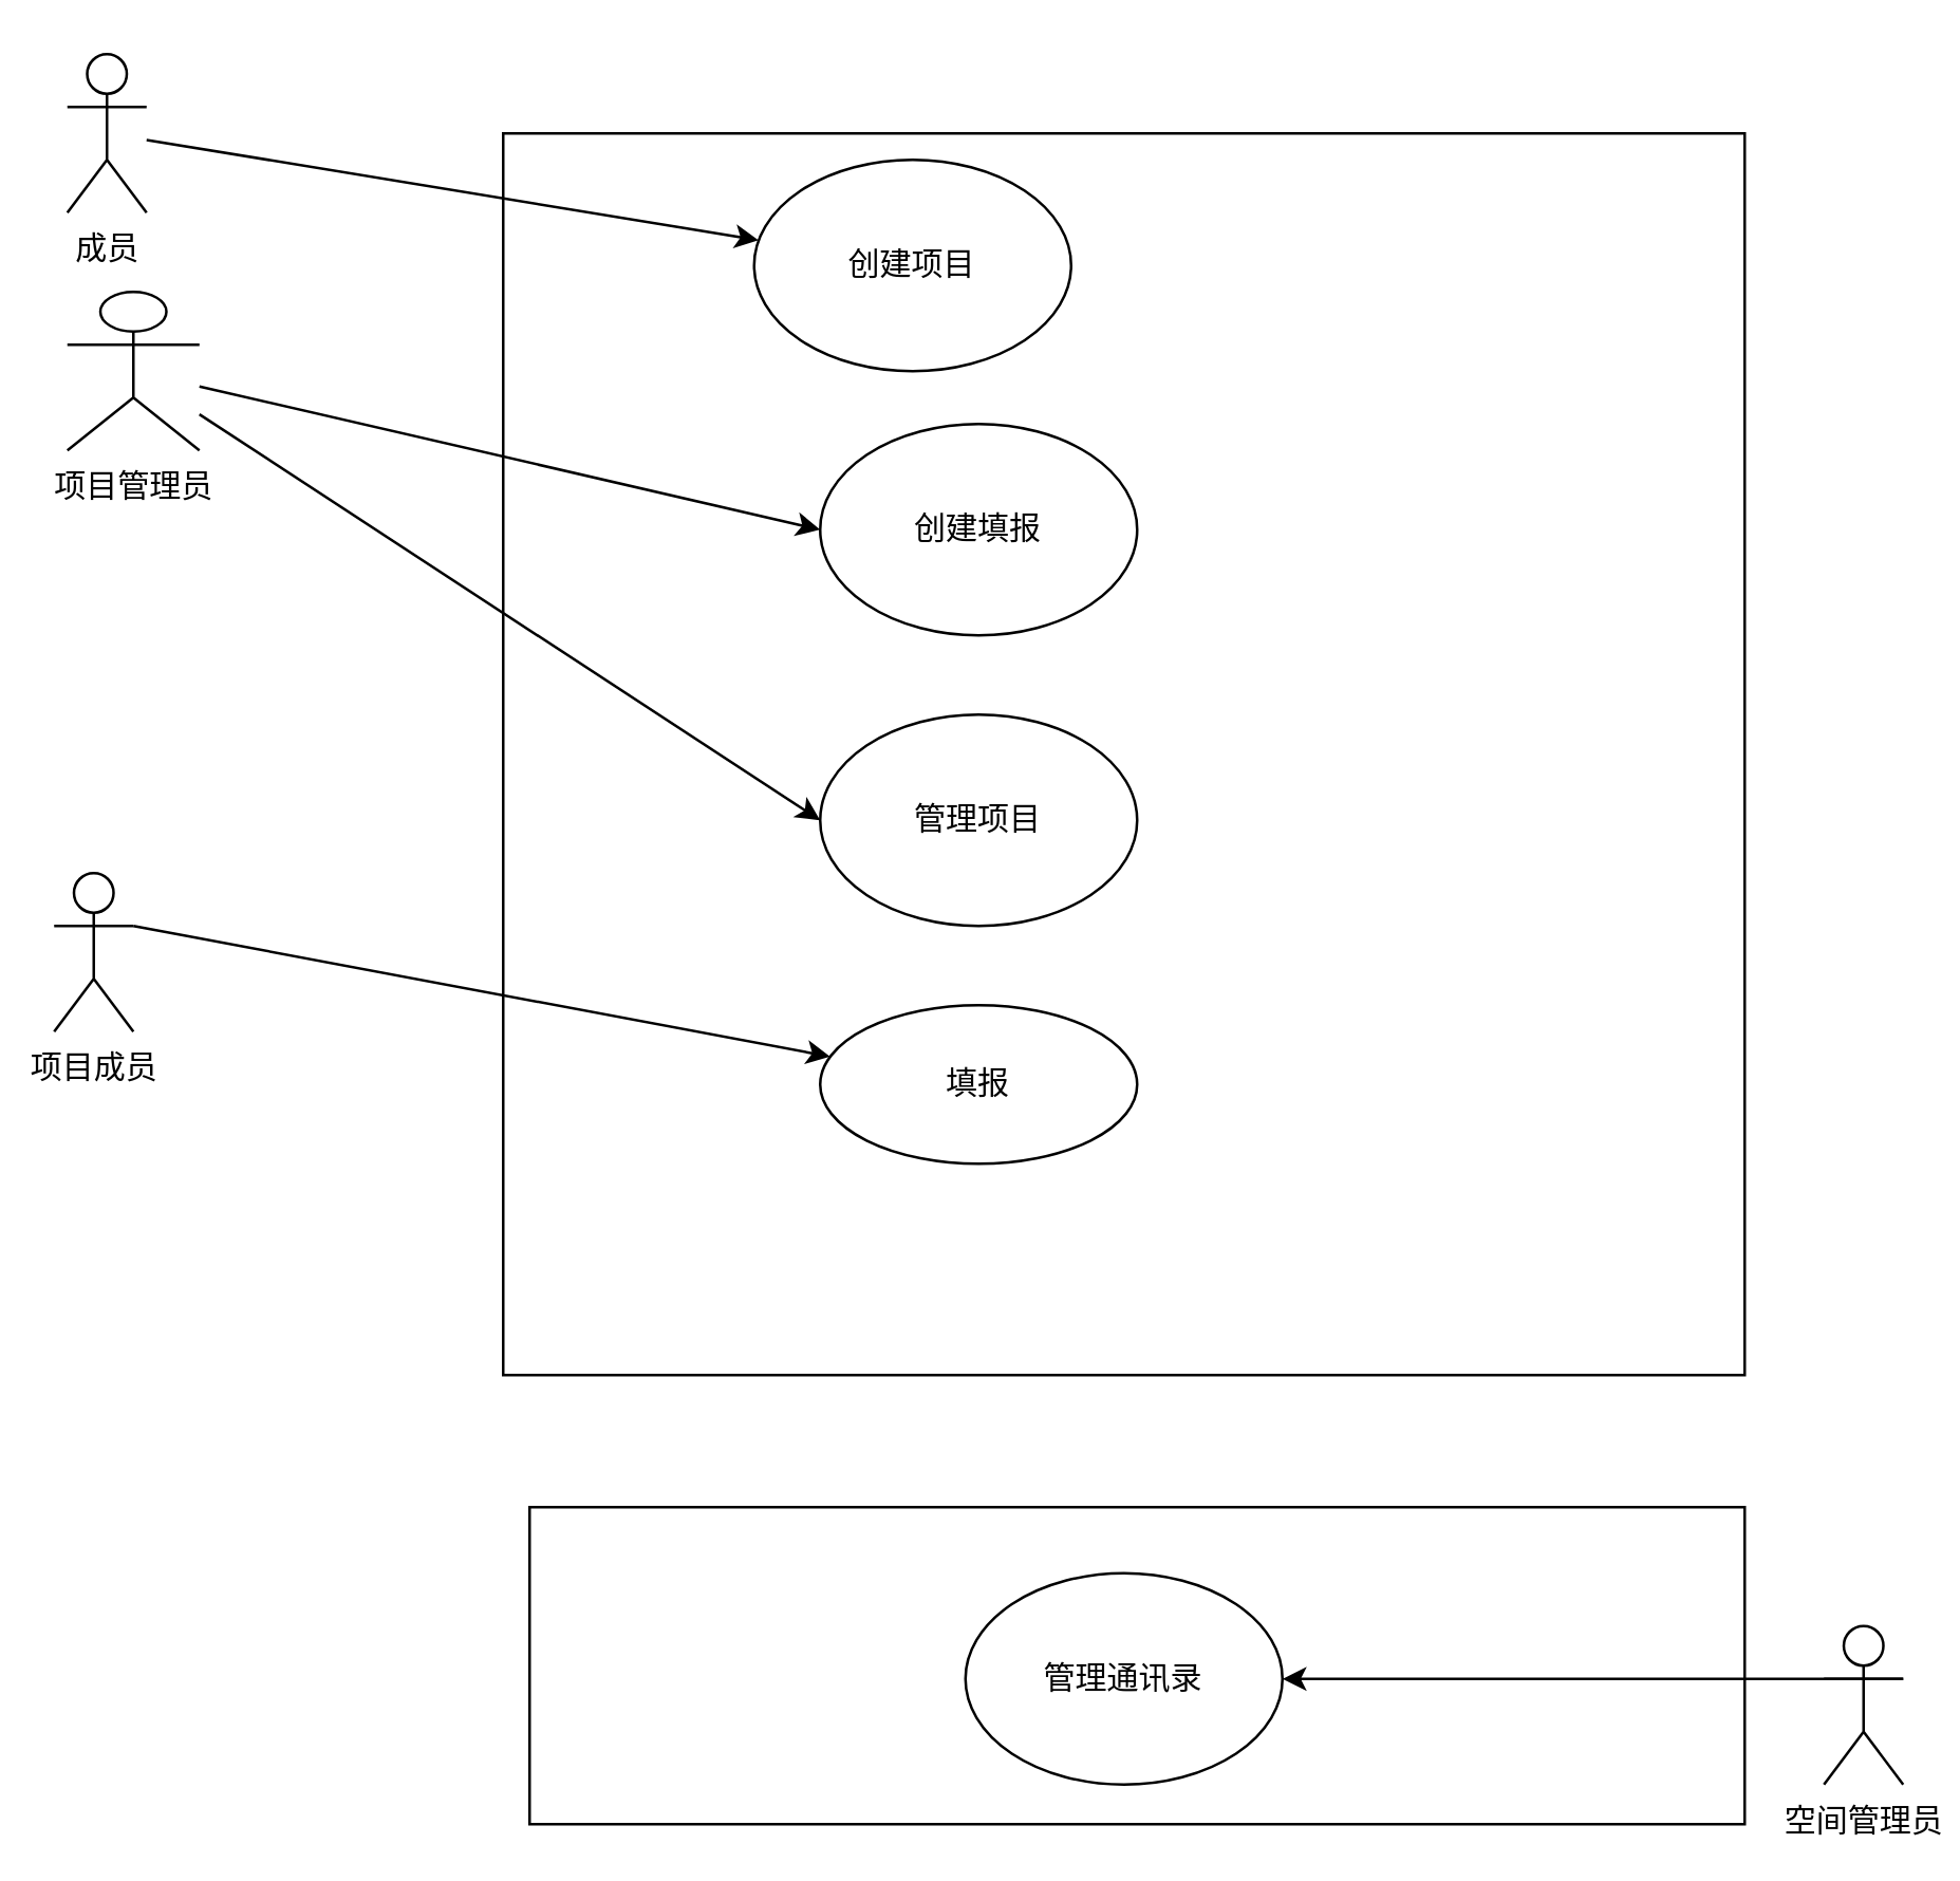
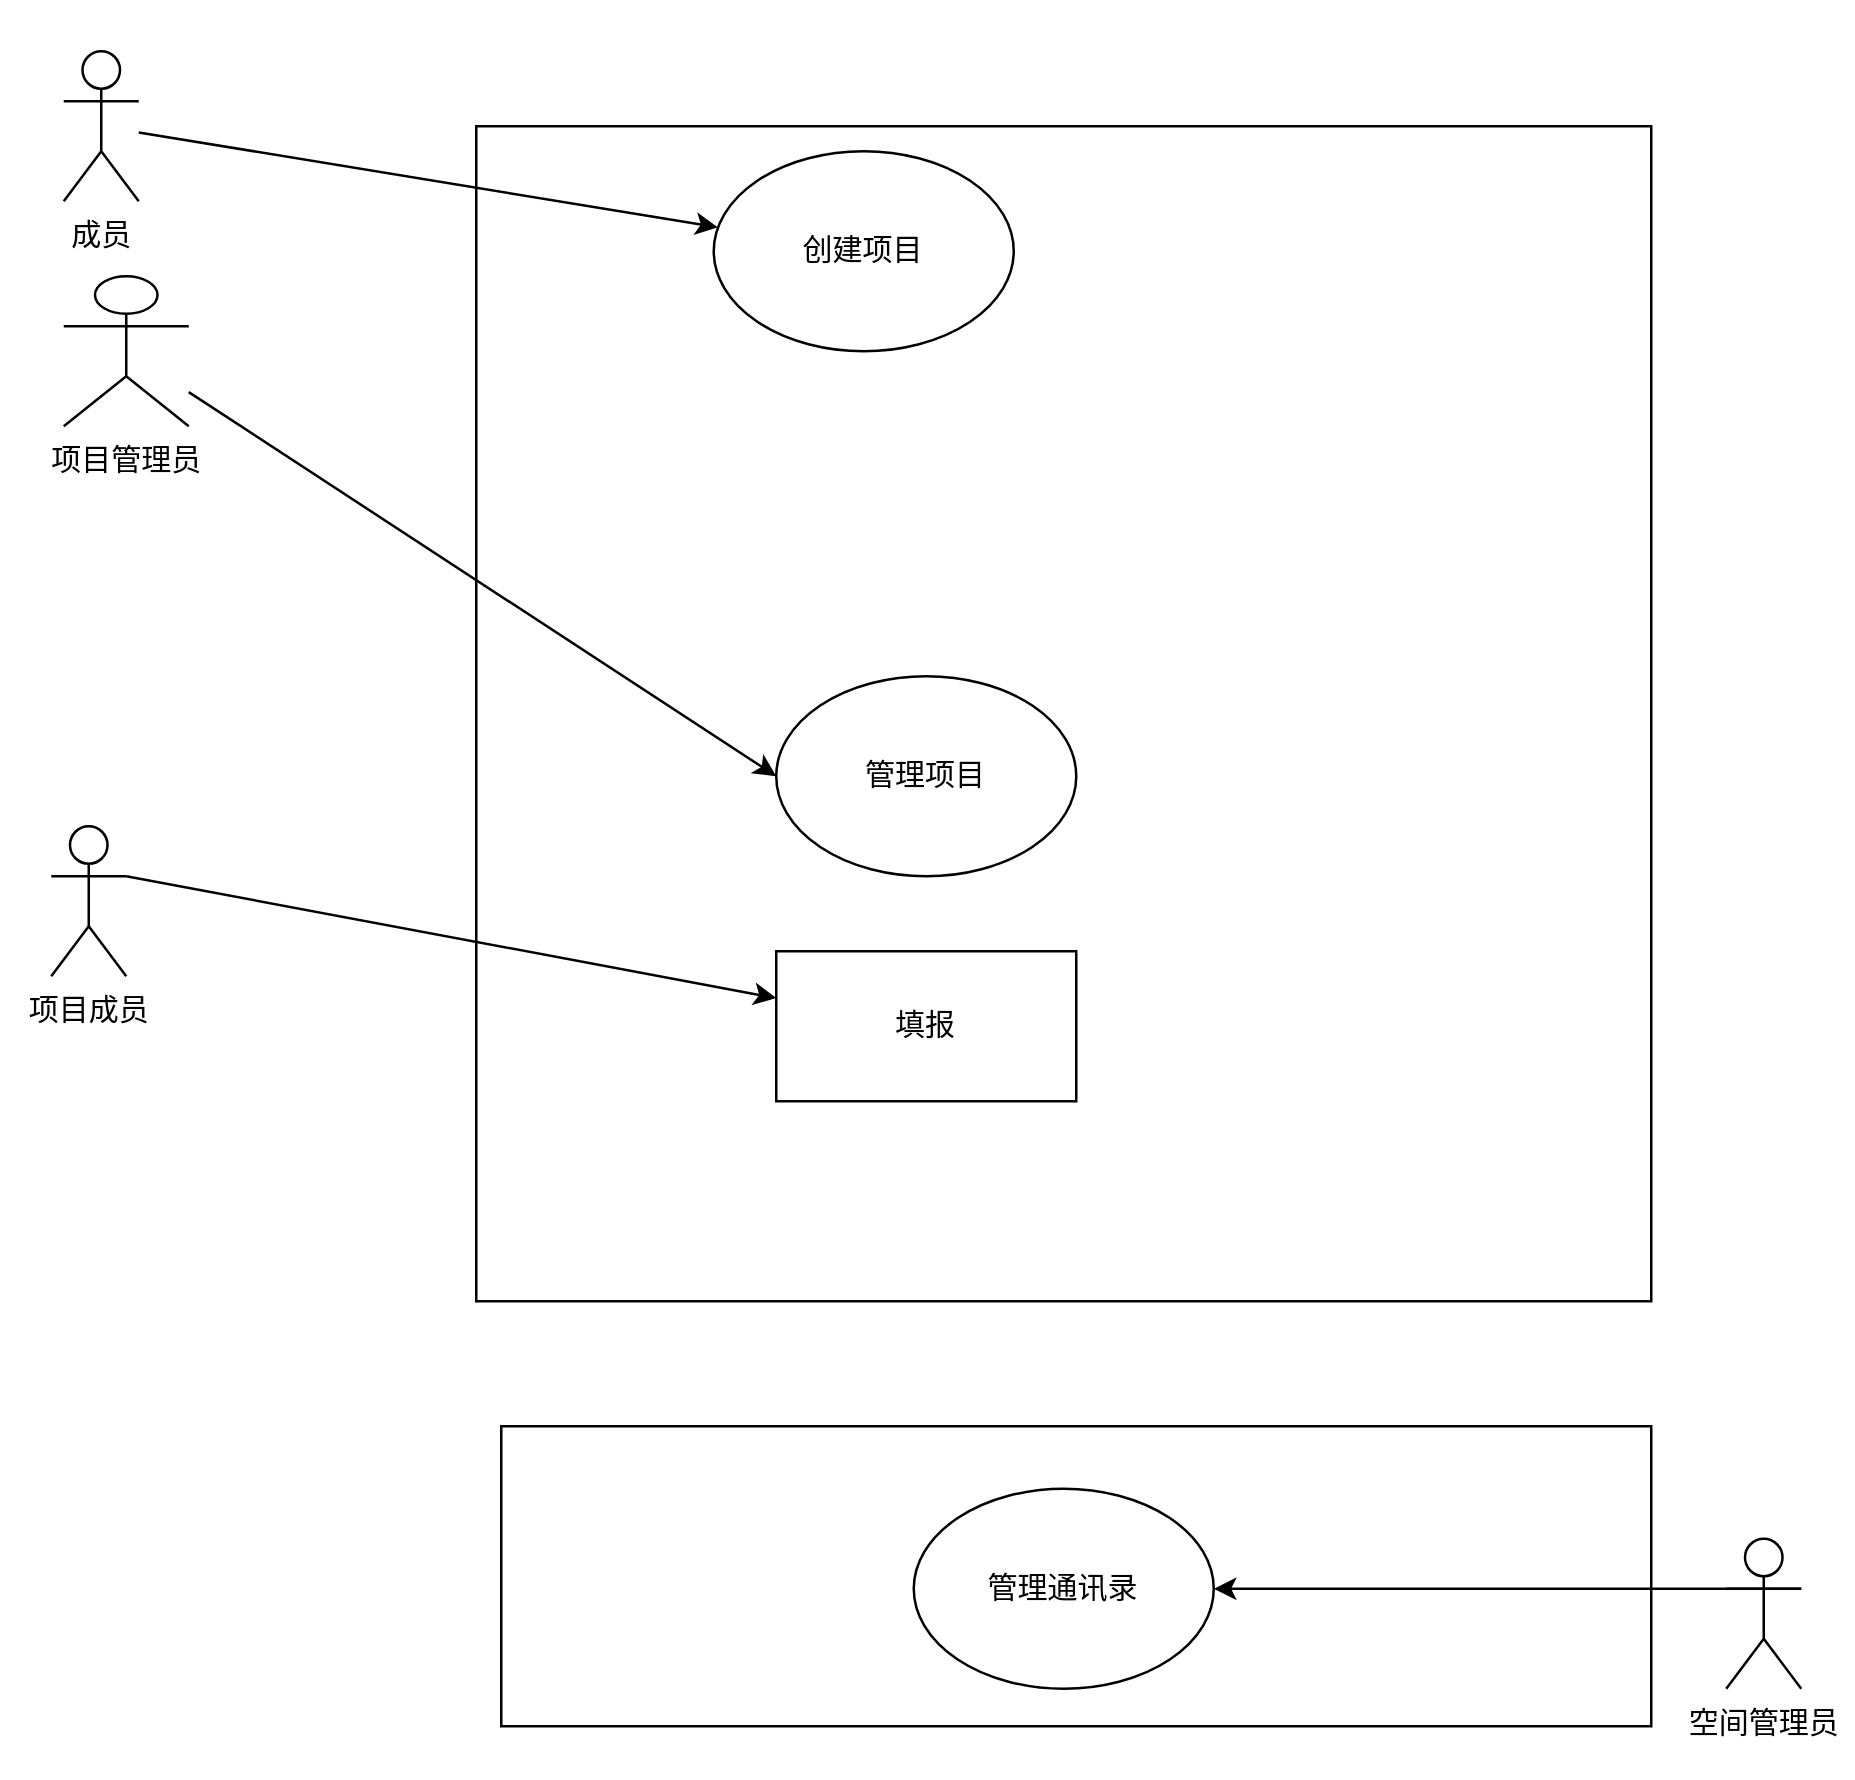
- <mxCell id="15" value="" style="endArrow=classic;html=1;rounded=0;entryX=0;entryY=0.5;entryDx=0;entryDy=0;" edge="1" parent="1" source="8" target="5"><mxGeometry width="50" height="50" relative="1" as="geometry"><mxPoint x="60" y="160" as="sourcePoint" /><mxPoint x="110" y="110" as="targetPoint" /></mxGeometry></mxCell>
- <mxCell id="5" value="创建填报" style="ellipse;whiteSpace=wrap;html=1;" vertex="1" parent="1"><mxGeometry x="310" y="160" width="120" height="80" as="geometry" /></mxCell>
- <mxCell id="16" value="填报" style="ellipse;whiteSpace=wrap;html=1;" vertex="1" parent="1"><mxGeometry x="310" y="380" width="120" height="60" as="geometry" /></mxCell>
+ <mxCell id="16" value="填报" style="whiteSpace=wrap;html=1;rounded=0;" vertex="1" parent="1"><mxGeometry x="310" y="380" width="120" height="60" as="geometry" /></mxCell>
